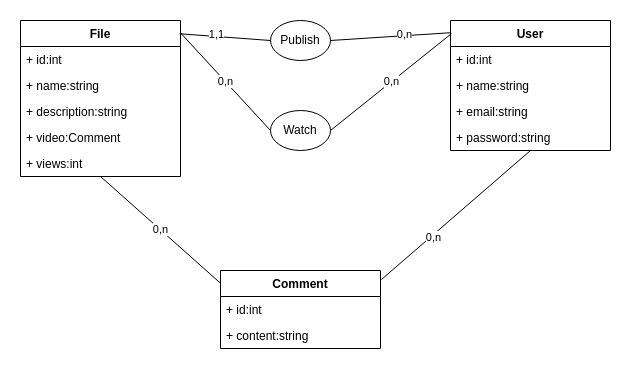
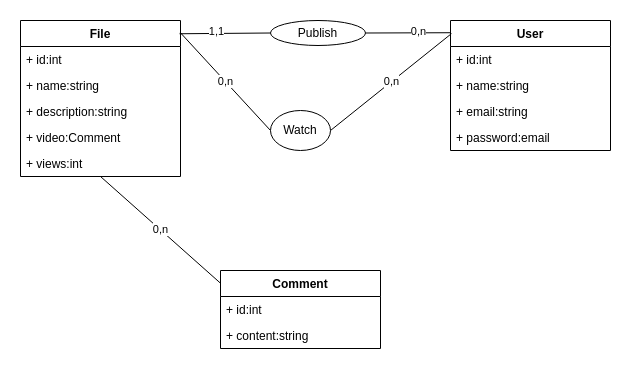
- <mxCell id="16" value="Publish" style="ellipse;whiteSpace=wrap;html=1;" vertex="1" parent="1"><mxGeometry x="270" y="20" width="60" height="40" as="geometry" /></mxCell>
+ <mxCell id="16" value="Publish" style="ellipse;whiteSpace=wrap;html=1;" vertex="1" parent="1"><mxGeometry x="270" y="20" width="95" height="25" as="geometry" /></mxCell>
- <mxCell id="12" value="+ password:string" style="text;strokeColor=none;fillColor=none;align=left;verticalAlign=top;spacingLeft=4;spacingRight=4;overflow=hidden;rotatable=0;points=[[0,0.5],[1,0.5]];portConstraint=eastwest;" vertex="1" parent="8"><mxGeometry y="104" width="160" height="26" as="geometry" /></mxCell>
+ <mxCell id="12" value="+ password:email" style="text;strokeColor=none;fillColor=none;align=left;verticalAlign=top;spacingLeft=4;spacingRight=4;overflow=hidden;rotatable=0;points=[[0,0.5],[1,0.5]];portConstraint=eastwest;" vertex="1" parent="8"><mxGeometry y="104" width="160" height="26" as="geometry" /></mxCell>
- <mxCell id="21" value="" style="endArrow=none;html=1;exitX=1.006;exitY=0.116;exitDx=0;exitDy=0;entryX=0.5;entryY=1;entryDx=0;entryDy=0;exitPerimeter=0;" edge="1" parent="1" source="13" target="8"><mxGeometry width="50" height="50" relative="1" as="geometry"><mxPoint x="510" y="250" as="sourcePoint" /><mxPoint x="290" y="100" as="targetPoint" /></mxGeometry></mxCell>
- <mxCell id="22" value="0,n" style="edgeLabel;html=1;align=center;verticalAlign=middle;resizable=0;points=[];" vertex="1" connectable="0" parent="21"><mxGeometry x="-0.316" y="-2" relative="1" as="geometry"><mxPoint as="offset" /></mxGeometry></mxCell>
